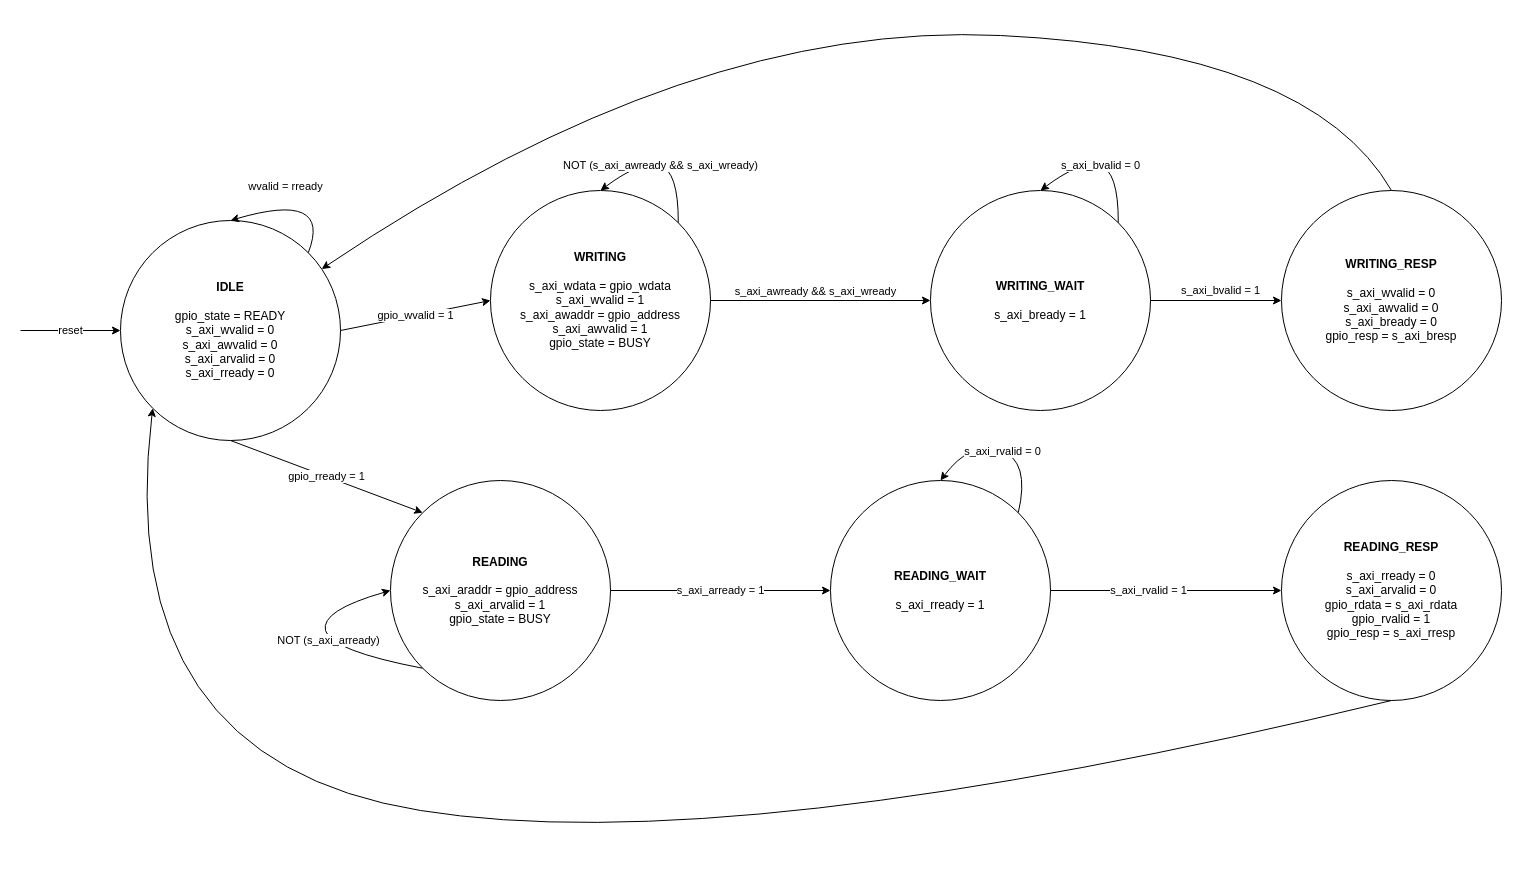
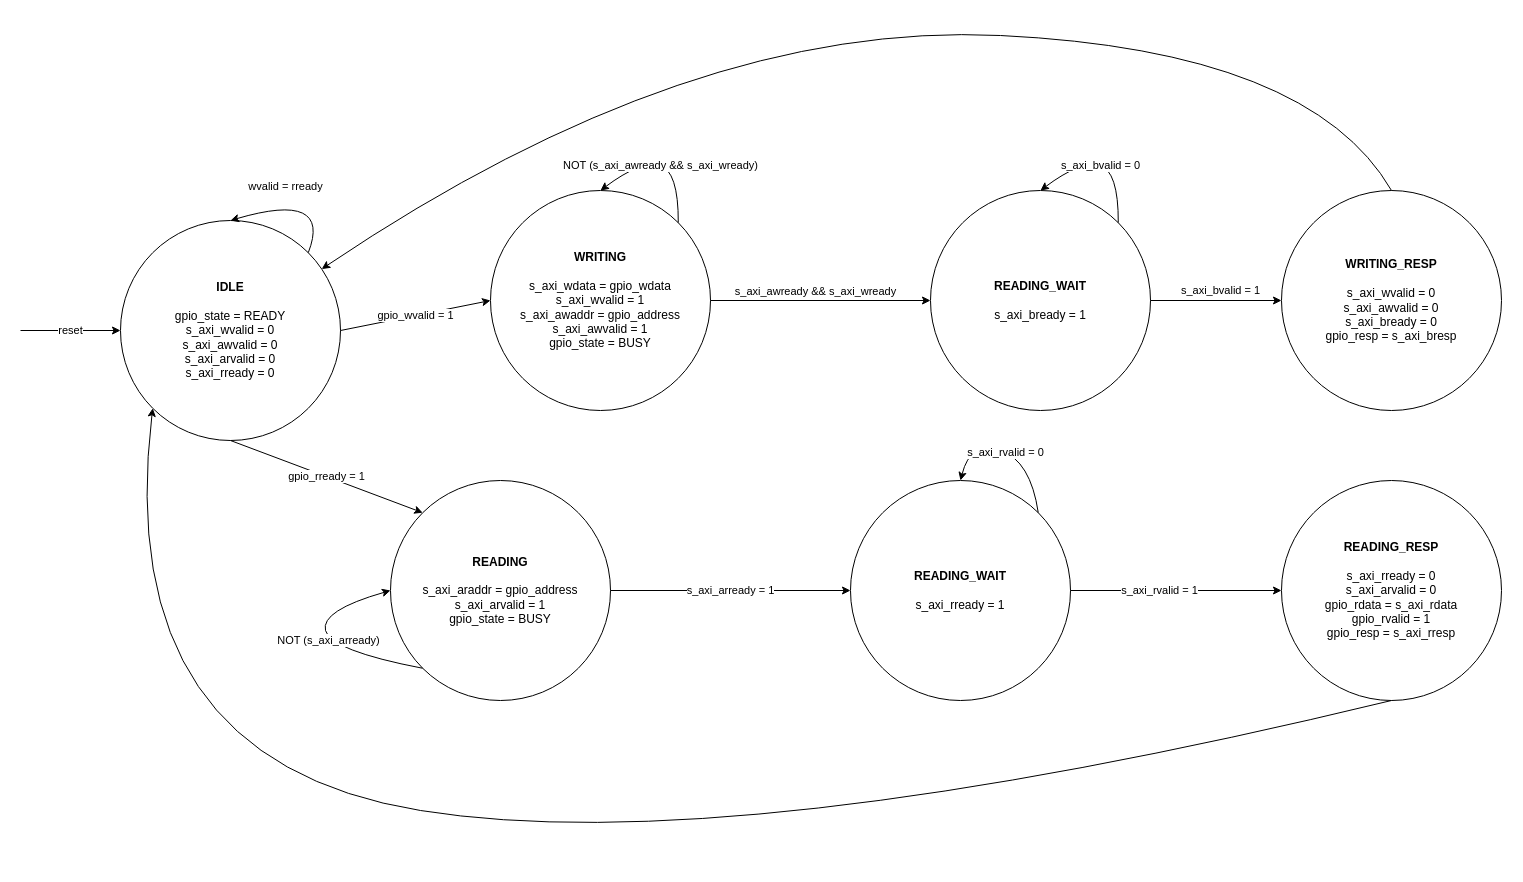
- <mxCell id="12" value="&lt;b&gt;WRITING_WAIT&lt;/b&gt;&lt;br&gt;&lt;br&gt;s_axi_bready = 1" style="ellipse;whiteSpace=wrap;html=1;aspect=fixed;" vertex="1" parent="1"><mxGeometry x="930" y="190" width="220" height="220" as="geometry" /></mxCell>
+ <mxCell id="12" value="&lt;b&gt;READING_WAIT&lt;/b&gt;&lt;br&gt;&lt;br&gt;s_axi_bready = 1" style="ellipse;whiteSpace=wrap;html=1;aspect=fixed;" vertex="1" parent="1"><mxGeometry x="930" y="190" width="220" height="220" as="geometry" /></mxCell>
- <mxCell id="18" value="&lt;b&gt;READING_WAIT&lt;/b&gt;&lt;br&gt;&lt;br&gt;s_axi_rready = 1" style="ellipse;whiteSpace=wrap;html=1;aspect=fixed;" vertex="1" parent="1"><mxGeometry x="830" y="480" width="220" height="220" as="geometry" /></mxCell>
+ <mxCell id="18" value="&lt;b&gt;READING_WAIT&lt;/b&gt;&lt;br&gt;&lt;br&gt;s_axi_rready = 1" style="ellipse;whiteSpace=wrap;html=1;aspect=fixed;" vertex="1" parent="1"><mxGeometry x="850" y="480" width="220" height="220" as="geometry" /></mxCell>
